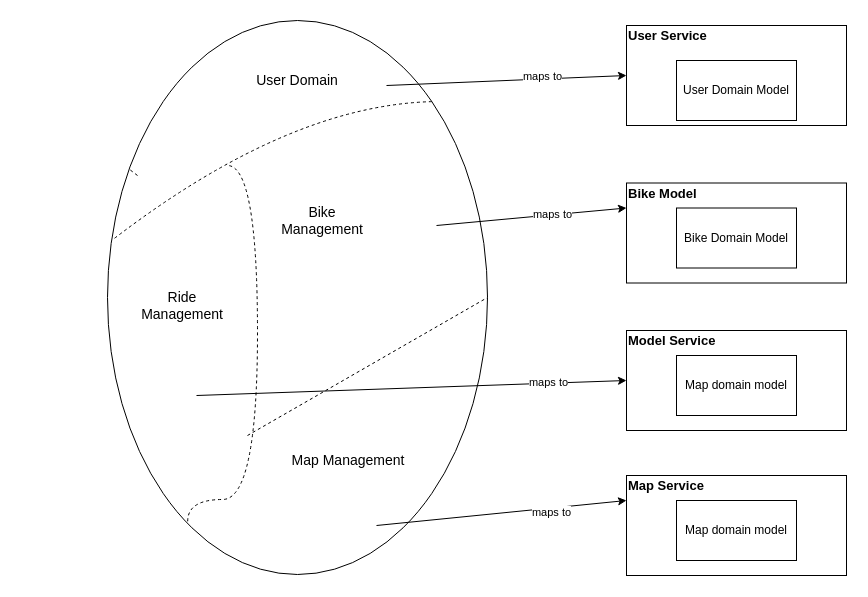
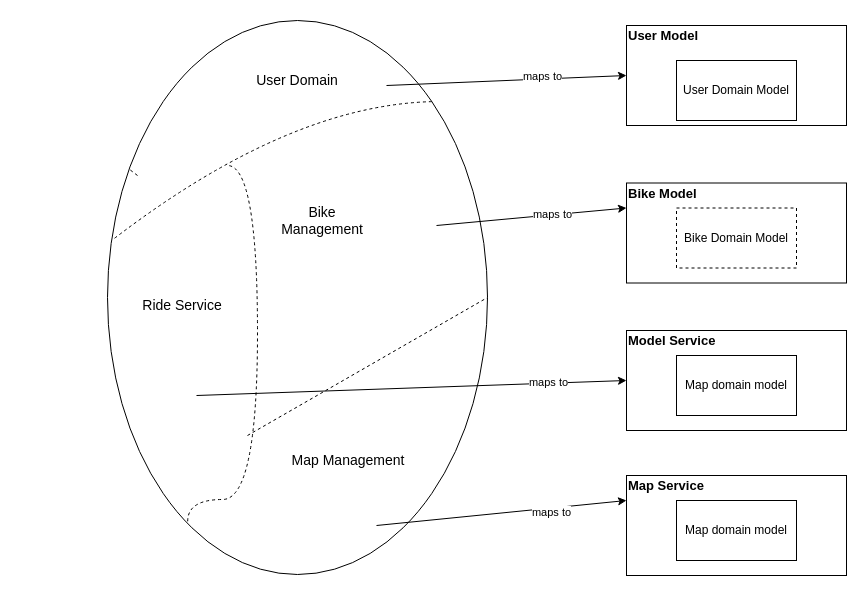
- <mxCell id="12" value="User Service" style="text;html=1;strokeColor=none;fillColor=none;align=left;verticalAlign=middle;whiteSpace=wrap;rounded=0;fontSize=13;fontStyle=1" parent="1" vertex="1"><mxGeometry x="626" y="20" width="190" height="30" as="geometry" /></mxCell>
+ <mxCell id="12" value="User Model" style="text;html=1;strokeColor=none;fillColor=none;align=left;verticalAlign=middle;whiteSpace=wrap;rounded=0;fontSize=13;fontStyle=1" parent="1" vertex="1"><mxGeometry x="626" y="20" width="190" height="30" as="geometry" /></mxCell>
- <mxCell id="16" value="Bike Domain Model" style="rounded=0;whiteSpace=wrap;html=1;" vertex="1" parent="1"><mxGeometry x="676" y="207.5" width="120" height="60" as="geometry" /></mxCell>
+ <mxCell id="16" value="Bike Domain Model" style="rounded=0;whiteSpace=wrap;html=1;dashed=1;" vertex="1" parent="1"><mxGeometry x="676" y="207.5" width="120" height="60" as="geometry" /></mxCell>
- <mxCell id="8" value="Ride Management" style="text;html=1;strokeColor=none;fillColor=none;align=center;verticalAlign=middle;whiteSpace=wrap;rounded=0;fontSize=14;" parent="1" vertex="1"><mxGeometry x="127" y="265" width="110" height="80" as="geometry" /></mxCell>
+ <mxCell id="8" value="Ride Service" style="text;html=1;strokeColor=none;fillColor=none;align=center;verticalAlign=middle;whiteSpace=wrap;rounded=0;fontSize=14;" parent="1" vertex="1"><mxGeometry x="127" y="265" width="110" height="80" as="geometry" /></mxCell>
